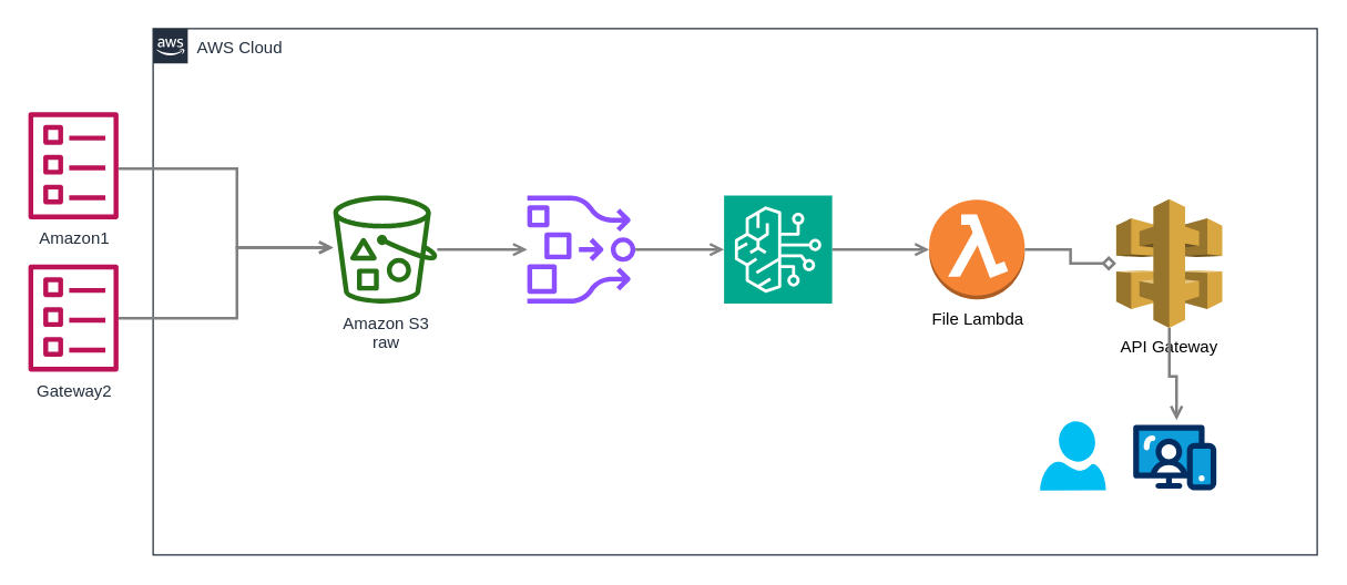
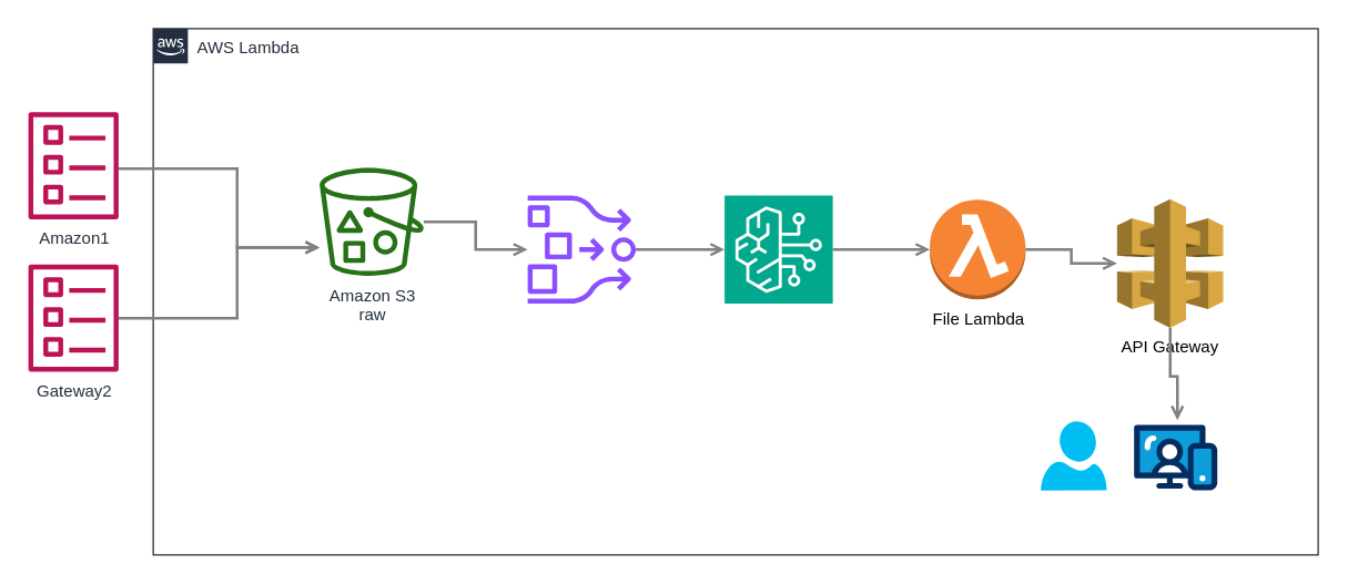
- <mxCell id="2" value="AWS Cloud" style="points=[[0,0],[0.25,0],[0.5,0],[0.75,0],[1,0],[1,0.25],[1,0.5],[1,0.75],[1,1],[0.75,1],[0.5,1],[0.25,1],[0,1],[0,0.75],[0,0.5],[0,0.25]];outlineConnect=0;gradientColor=none;html=1;whiteSpace=wrap;fontSize=12;fontStyle=0;shape=mxgraph.aws4.group;grIcon=mxgraph.aws4.group_aws_cloud_alt;strokeColor=#232F3E;fillColor=none;verticalAlign=top;align=left;spacingLeft=30;fontColor=#232F3E;dashed=0;labelBackgroundColor=#ffffff;container=1;pointerEvents=0;collapsible=0;recursiveResize=0;" parent="1" vertex="1"><mxGeometry x="110" y="20" width="840" height="380" as="geometry" /></mxCell>
+ <mxCell id="2" value="AWS Lambda" style="points=[[0,0],[0.25,0],[0.5,0],[0.75,0],[1,0],[1,0.25],[1,0.5],[1,0.75],[1,1],[0.75,1],[0.5,1],[0.25,1],[0,1],[0,0.75],[0,0.5],[0,0.25]];outlineConnect=0;gradientColor=none;html=1;whiteSpace=wrap;fontSize=12;fontStyle=0;shape=mxgraph.aws4.group;grIcon=mxgraph.aws4.group_aws_cloud_alt;strokeColor=#232F3E;fillColor=none;verticalAlign=top;align=left;spacingLeft=30;fontColor=#232F3E;dashed=0;labelBackgroundColor=#ffffff;container=1;pointerEvents=0;collapsible=0;recursiveResize=0;" parent="1" vertex="1"><mxGeometry x="110" y="20" width="840" height="380" as="geometry" /></mxCell>
- <mxCell id="12" value="Amazon S3&lt;br&gt;raw" style="outlineConnect=0;fontColor=#232F3E;gradientColor=none;fillColor=#277116;strokeColor=none;dashed=0;verticalLabelPosition=bottom;verticalAlign=top;align=center;html=1;fontSize=12;fontStyle=0;aspect=fixed;pointerEvents=1;shape=mxgraph.aws4.bucket_with_objects;labelBackgroundColor=#ffffff;" parent="2" vertex="1"><mxGeometry x="130" y="120.5" width="75" height="78" as="geometry" /></mxCell>
+ <mxCell id="12" value="Amazon S3&lt;br&gt;raw" style="outlineConnect=0;fontColor=#232F3E;gradientColor=none;fillColor=#277116;strokeColor=none;dashed=0;verticalLabelPosition=bottom;verticalAlign=top;align=center;html=1;fontSize=12;fontStyle=0;aspect=fixed;pointerEvents=1;shape=mxgraph.aws4.bucket_with_objects;labelBackgroundColor=#ffffff;" parent="2" vertex="1"><mxGeometry x="120" y="100.5" width="75" height="78" as="geometry" /></mxCell>
- <mxCell id="8" style="edgeStyle=orthogonalEdgeStyle;rounded=0;orthogonalLoop=1;jettySize=auto;html=1;startArrow=none;startFill=0;endArrow=diamond;endFill=0;strokeColor=#808080;strokeWidth=2;" edge="1" parent="2" source="5" target="7"><mxGeometry relative="1" as="geometry"><Array as="points" /><mxPoint x="810.992" y="158.88" as="sourcePoint" /><mxPoint x="876.5" y="159.5" as="targetPoint" /></mxGeometry></mxCell>
+ <mxCell id="8" style="edgeStyle=orthogonalEdgeStyle;rounded=0;orthogonalLoop=1;jettySize=auto;html=1;startArrow=none;startFill=0;endArrow=open;endFill=0;strokeColor=#808080;strokeWidth=2;" edge="1" parent="2" source="5" target="7"><mxGeometry relative="1" as="geometry"><Array as="points" /><mxPoint x="810.992" y="158.88" as="sourcePoint" /><mxPoint x="876.5" y="159.5" as="targetPoint" /></mxGeometry></mxCell>
